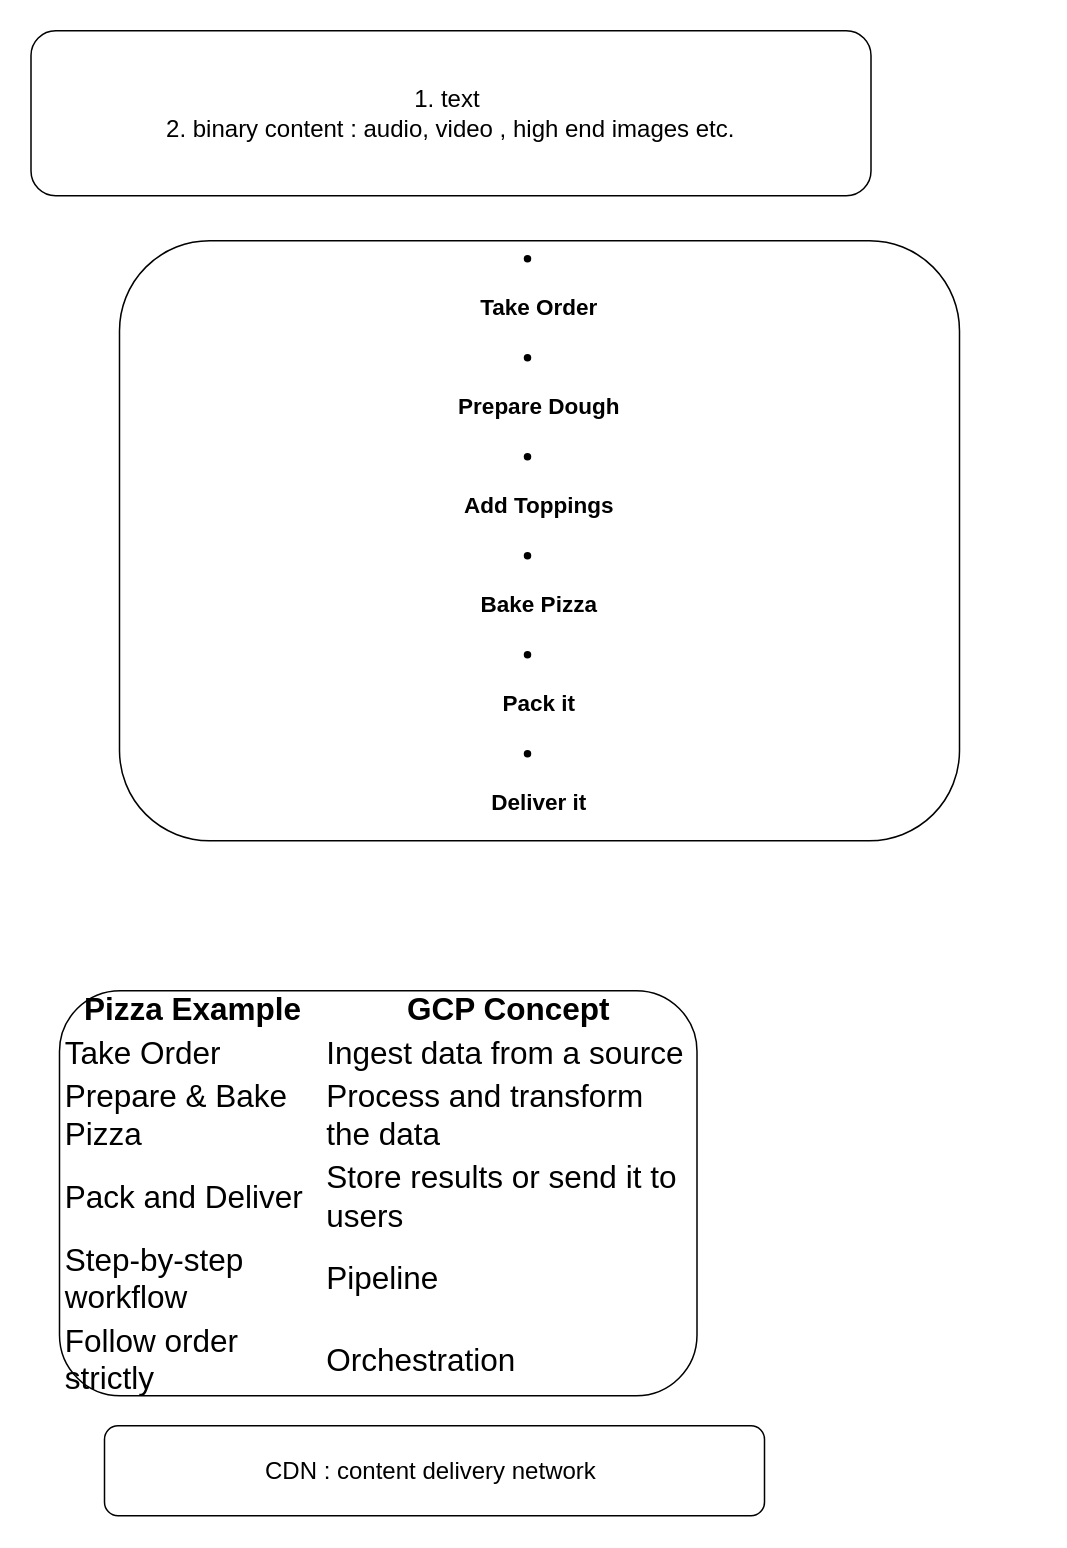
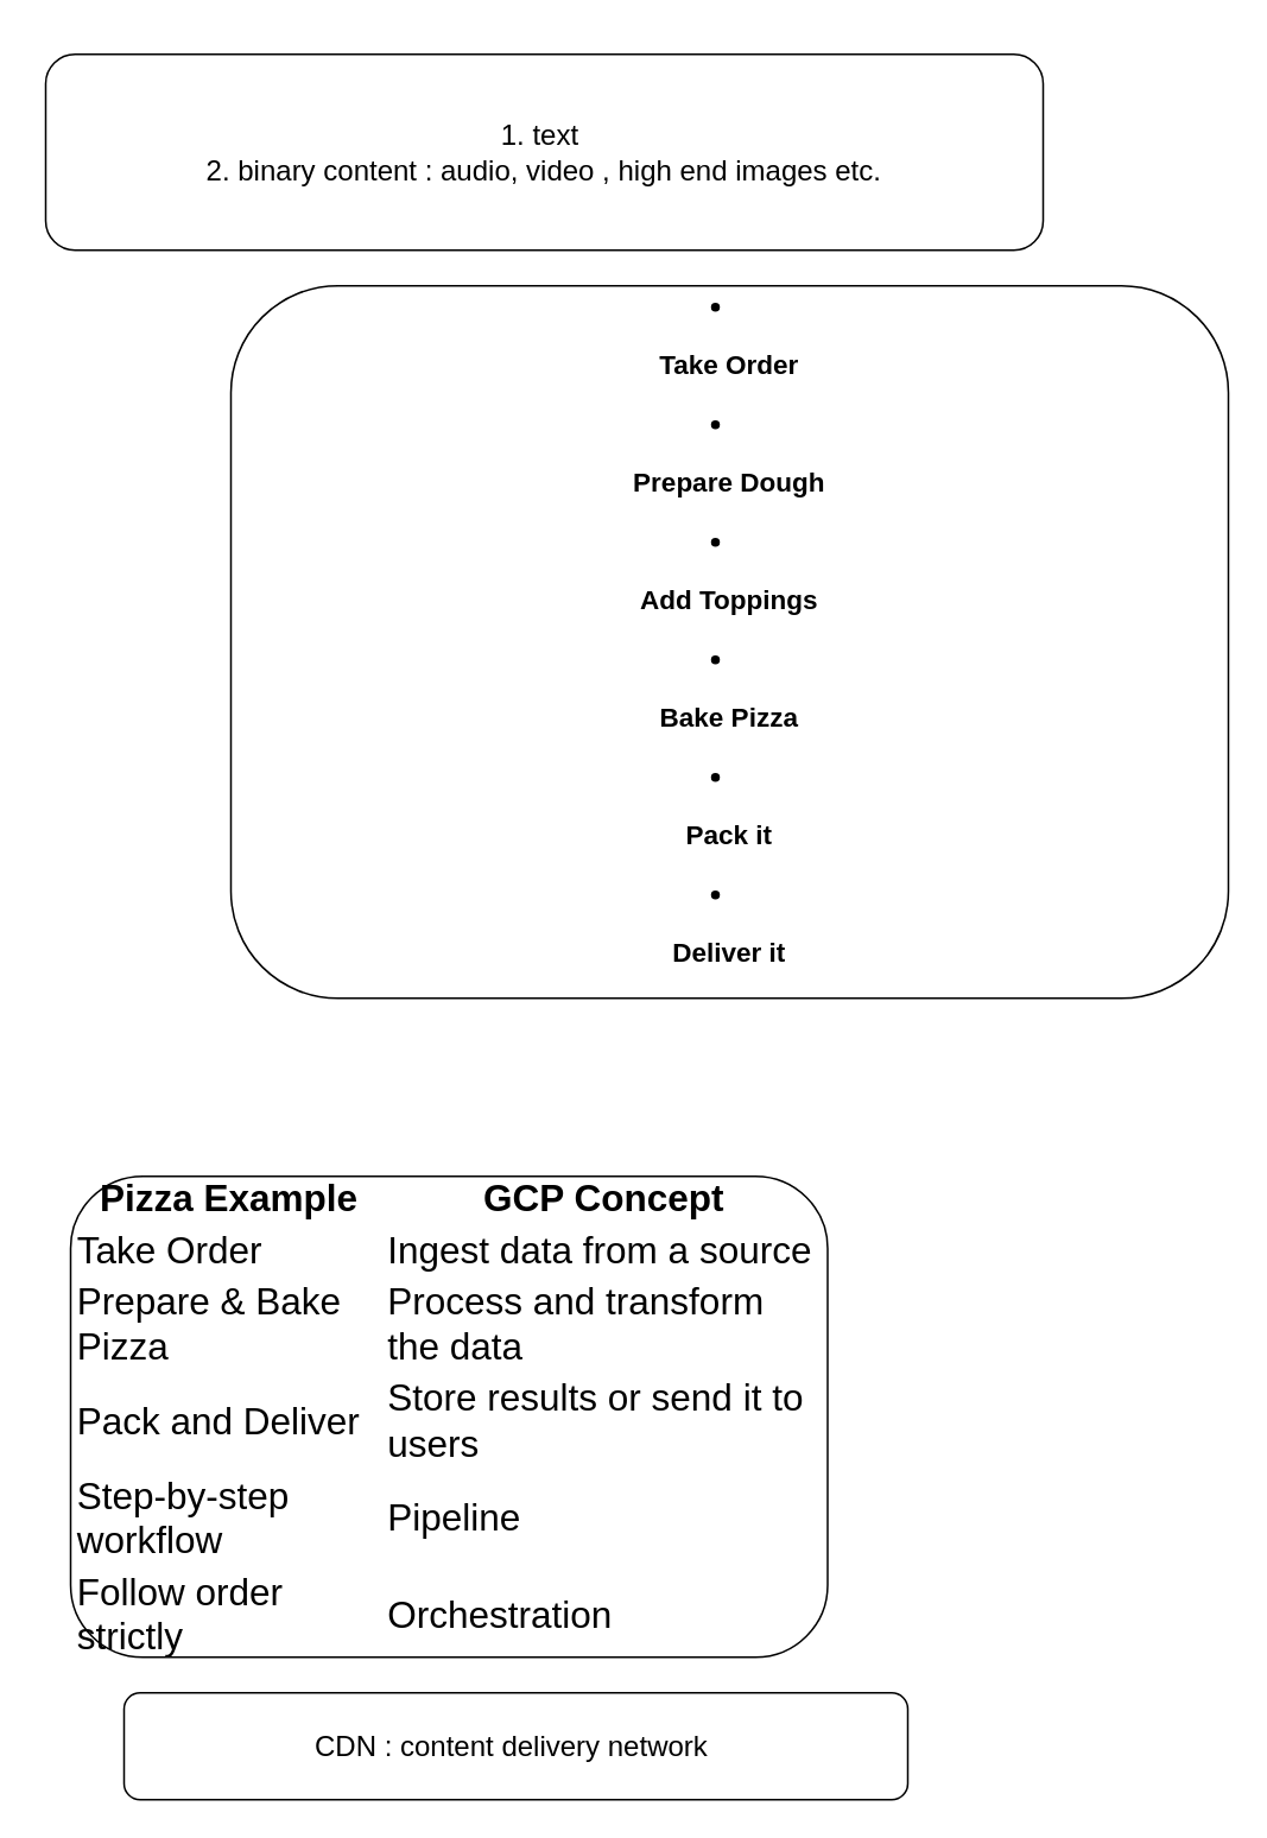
- <mxCell id="2" value="1. text&amp;nbsp;&lt;div&gt;2. binary content : audio, video , high end images etc.&lt;/div&gt;" style="rounded=1;whiteSpace=wrap;html=1;fontSize=16;" vertex="1" parent="1"><mxGeometry x="20" y="20" width="560" height="110" as="geometry" /></mxCell>
+ <mxCell id="2" value="1. text&amp;nbsp;&lt;div&gt;2. binary content : audio, video , high end images etc.&lt;/div&gt;" style="rounded=1;whiteSpace=wrap;html=1;fontSize=16;" vertex="1" parent="1"><mxGeometry x="25" y="30" width="560" height="110" as="geometry" /></mxCell>
- <mxCell id="3" value="&lt;li data-start=&quot;327&quot; data-end=&quot;344&quot; style=&quot;caret-color: rgb(0, 0, 0);&quot;&gt;&lt;p data-start=&quot;330&quot; data-end=&quot;344&quot;&gt;&lt;strong data-start=&quot;330&quot; data-end=&quot;344&quot;&gt;Take Order&lt;/strong&gt;&lt;/p&gt;&lt;/li&gt;&lt;li data-start=&quot;345&quot; data-end=&quot;365&quot; style=&quot;caret-color: rgb(0, 0, 0);&quot;&gt;&lt;p data-start=&quot;348&quot; data-end=&quot;365&quot;&gt;&lt;strong data-start=&quot;348&quot; data-end=&quot;365&quot;&gt;Prepare Dough&lt;/strong&gt;&lt;/p&gt;&lt;/li&gt;&lt;li data-start=&quot;366&quot; data-end=&quot;385&quot; style=&quot;caret-color: rgb(0, 0, 0);&quot;&gt;&lt;p data-start=&quot;369&quot; data-end=&quot;385&quot;&gt;&lt;strong data-start=&quot;369&quot; data-end=&quot;385&quot;&gt;Add Toppings&lt;/strong&gt;&lt;/p&gt;&lt;/li&gt;&lt;li data-start=&quot;386&quot; data-end=&quot;403&quot; style=&quot;caret-color: rgb(0, 0, 0);&quot;&gt;&lt;p data-start=&quot;389&quot; data-end=&quot;403&quot;&gt;&lt;strong data-start=&quot;389&quot; data-end=&quot;403&quot;&gt;Bake Pizza&lt;/strong&gt;&lt;/p&gt;&lt;/li&gt;&lt;li data-start=&quot;404&quot; data-end=&quot;418&quot; style=&quot;caret-color: rgb(0, 0, 0);&quot;&gt;&lt;p data-start=&quot;407&quot; data-end=&quot;418&quot;&gt;&lt;strong data-start=&quot;407&quot; data-end=&quot;418&quot;&gt;Pack it&lt;/strong&gt;&lt;/p&gt;&lt;/li&gt;&lt;li data-start=&quot;419&quot; data-end=&quot;436&quot; style=&quot;caret-color: rgb(0, 0, 0);&quot;&gt;&lt;p data-start=&quot;422&quot; data-end=&quot;436&quot;&gt;&lt;strong data-start=&quot;422&quot; data-end=&quot;436&quot;&gt;Deliver it&lt;/strong&gt;&lt;/p&gt;&lt;/li&gt;" style="rounded=1;whiteSpace=wrap;html=1;fontSize=15;" vertex="1" parent="1"><mxGeometry x="79" y="160" width="560" height="400" as="geometry" /></mxCell>
+ <mxCell id="3" value="&lt;li data-start=&quot;327&quot; data-end=&quot;344&quot; style=&quot;caret-color: rgb(0, 0, 0);&quot;&gt;&lt;p data-start=&quot;330&quot; data-end=&quot;344&quot;&gt;&lt;strong data-start=&quot;330&quot; data-end=&quot;344&quot;&gt;Take Order&lt;/strong&gt;&lt;/p&gt;&lt;/li&gt;&lt;li data-start=&quot;345&quot; data-end=&quot;365&quot; style=&quot;caret-color: rgb(0, 0, 0);&quot;&gt;&lt;p data-start=&quot;348&quot; data-end=&quot;365&quot;&gt;&lt;strong data-start=&quot;348&quot; data-end=&quot;365&quot;&gt;Prepare Dough&lt;/strong&gt;&lt;/p&gt;&lt;/li&gt;&lt;li data-start=&quot;366&quot; data-end=&quot;385&quot; style=&quot;caret-color: rgb(0, 0, 0);&quot;&gt;&lt;p data-start=&quot;369&quot; data-end=&quot;385&quot;&gt;&lt;strong data-start=&quot;369&quot; data-end=&quot;385&quot;&gt;Add Toppings&lt;/strong&gt;&lt;/p&gt;&lt;/li&gt;&lt;li data-start=&quot;386&quot; data-end=&quot;403&quot; style=&quot;caret-color: rgb(0, 0, 0);&quot;&gt;&lt;p data-start=&quot;389&quot; data-end=&quot;403&quot;&gt;&lt;strong data-start=&quot;389&quot; data-end=&quot;403&quot;&gt;Bake Pizza&lt;/strong&gt;&lt;/p&gt;&lt;/li&gt;&lt;li data-start=&quot;404&quot; data-end=&quot;418&quot; style=&quot;caret-color: rgb(0, 0, 0);&quot;&gt;&lt;p data-start=&quot;407&quot; data-end=&quot;418&quot;&gt;&lt;strong data-start=&quot;407&quot; data-end=&quot;418&quot;&gt;Pack it&lt;/strong&gt;&lt;/p&gt;&lt;/li&gt;&lt;li data-start=&quot;419&quot; data-end=&quot;436&quot; style=&quot;caret-color: rgb(0, 0, 0);&quot;&gt;&lt;p data-start=&quot;422&quot; data-end=&quot;436&quot;&gt;&lt;strong data-start=&quot;422&quot; data-end=&quot;436&quot;&gt;Deliver it&lt;/strong&gt;&lt;/p&gt;&lt;/li&gt;" style="rounded=1;whiteSpace=wrap;html=1;fontSize=15;" vertex="1" parent="1"><mxGeometry x="129" y="160" width="560" height="400" as="geometry" /></mxCell>
